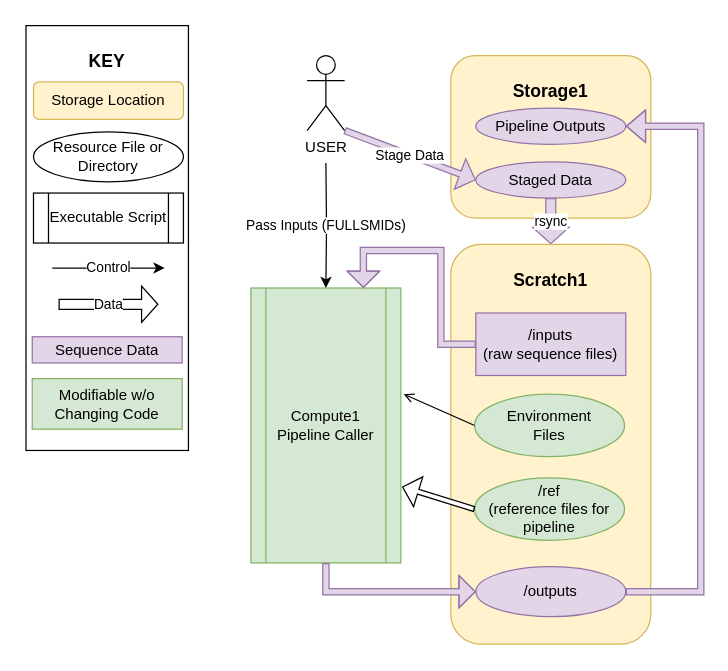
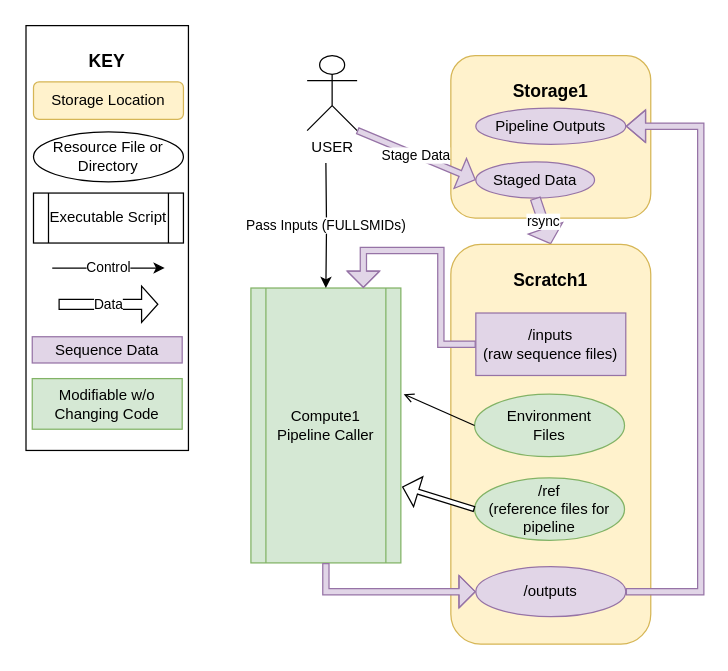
- <mxCell id="4" value="USER" style="shape=umlActor;verticalLabelPosition=bottom;verticalAlign=top;html=1;outlineConnect=0;fillColor=default;" parent="1" vertex="1"><mxGeometry x="245" y="44" width="30" height="60" as="geometry" /></mxCell>
+ <mxCell id="4" value="USER" style="shape=umlActor;verticalLabelPosition=bottom;verticalAlign=top;html=1;outlineConnect=0;fillColor=default;" parent="1" vertex="1"><mxGeometry x="245" y="44" width="40" height="60" as="geometry" /></mxCell>
- <mxCell id="7" value="Staged Data" style="ellipse;whiteSpace=wrap;html=1;fillColor=#e1d5e7;strokeColor=#9673a6;" parent="5" vertex="1"><mxGeometry x="20" y="85" width="120" height="29" as="geometry" /></mxCell>
+ <mxCell id="7" value="Staged Data" style="ellipse;whiteSpace=wrap;html=1;fillColor=#e1d5e7;strokeColor=#9673a6;" parent="5" vertex="1"><mxGeometry x="20" y="85" width="95" height="29" as="geometry" /></mxCell>
